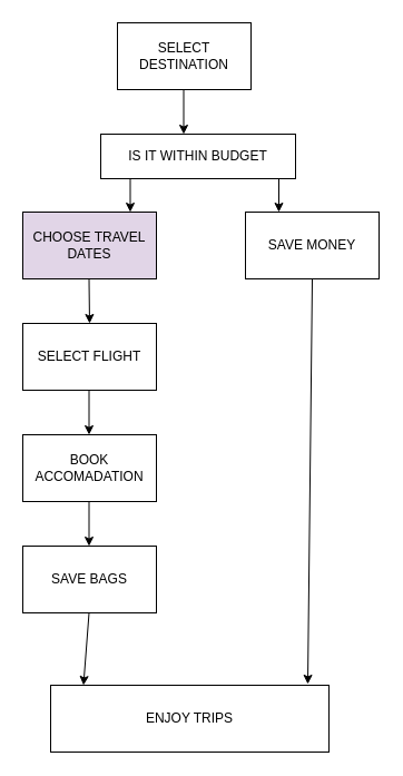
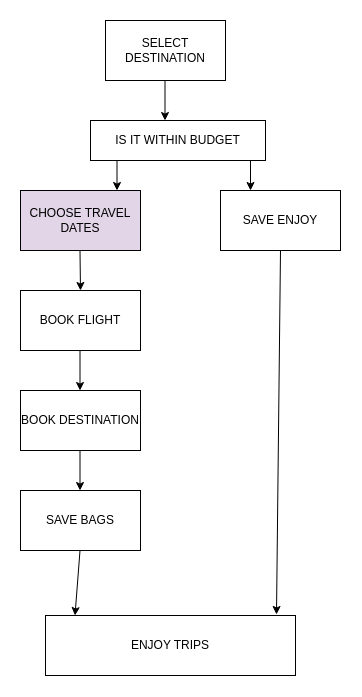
- <mxCell id="5" value="SAVE MONEY" style="rounded=0;whiteSpace=wrap;html=1;" vertex="1" parent="1"><mxGeometry x="220" y="190" width="120" height="60" as="geometry" /></mxCell>
+ <mxCell id="5" value="SAVE ENJOY" style="rounded=0;whiteSpace=wrap;html=1;" vertex="1" parent="1"><mxGeometry x="220" y="190" width="120" height="60" as="geometry" /></mxCell>
- <mxCell id="6" value="SELECT FLIGHT" style="rounded=0;whiteSpace=wrap;html=1;" vertex="1" parent="1"><mxGeometry x="20" y="290" width="120" height="60" as="geometry" /></mxCell>
+ <mxCell id="6" value="BOOK FLIGHT" style="rounded=0;whiteSpace=wrap;html=1;" vertex="1" parent="1"><mxGeometry x="20" y="290" width="120" height="60" as="geometry" /></mxCell>
- <mxCell id="7" value="BOOK ACCOMADATION" style="rounded=0;whiteSpace=wrap;html=1;" vertex="1" parent="1"><mxGeometry x="20" y="390" width="120" height="60" as="geometry" /></mxCell>
+ <mxCell id="7" value="BOOK DESTINATION" style="rounded=0;whiteSpace=wrap;html=1;" vertex="1" parent="1"><mxGeometry x="20" y="390" width="120" height="60" as="geometry" /></mxCell>
